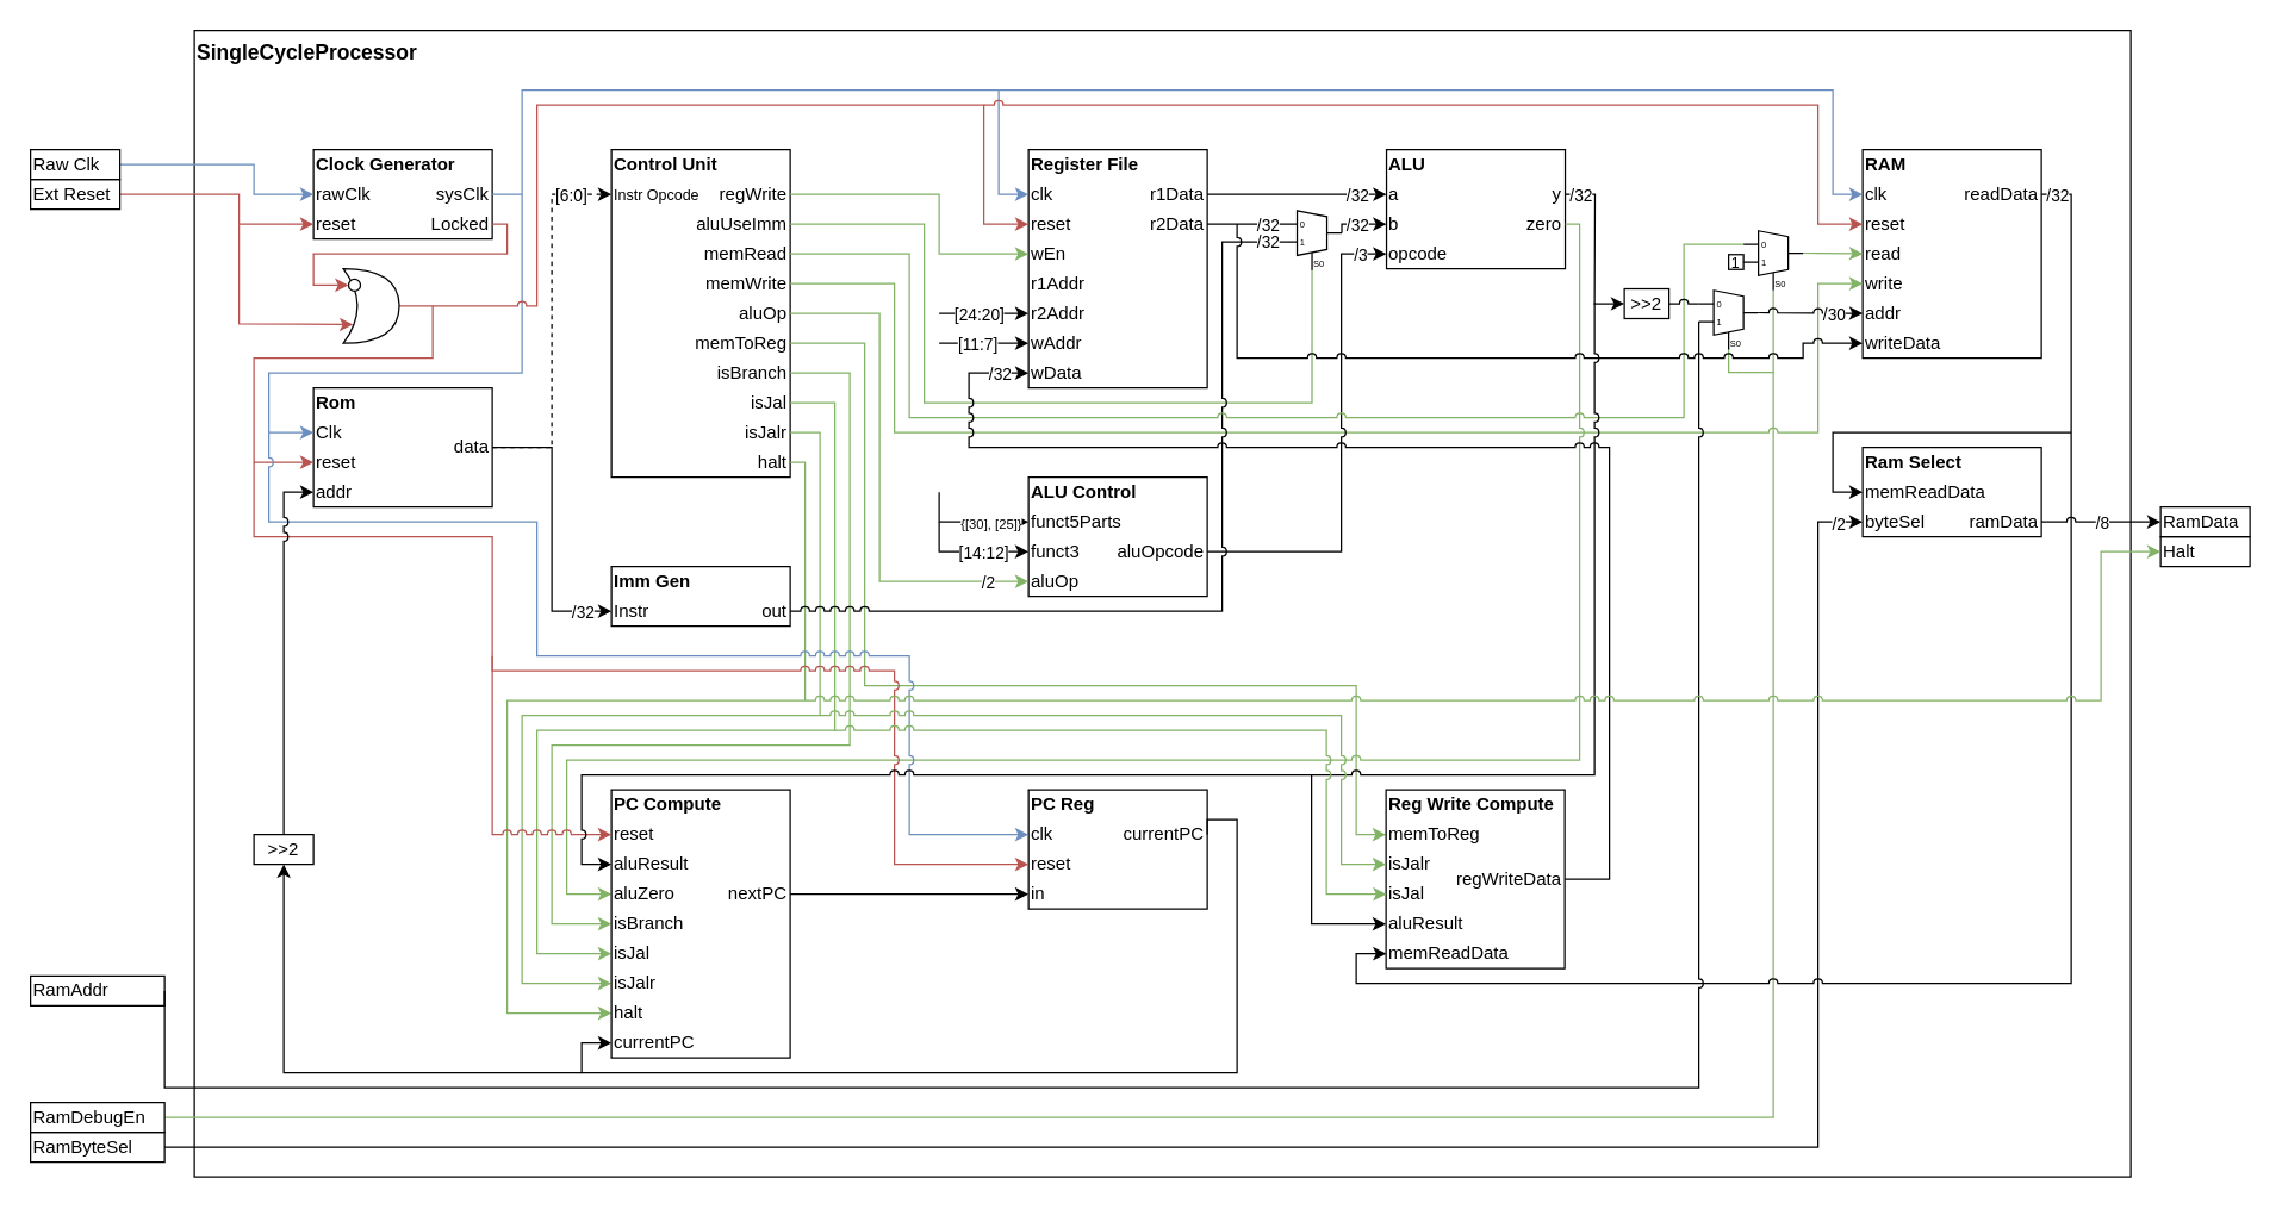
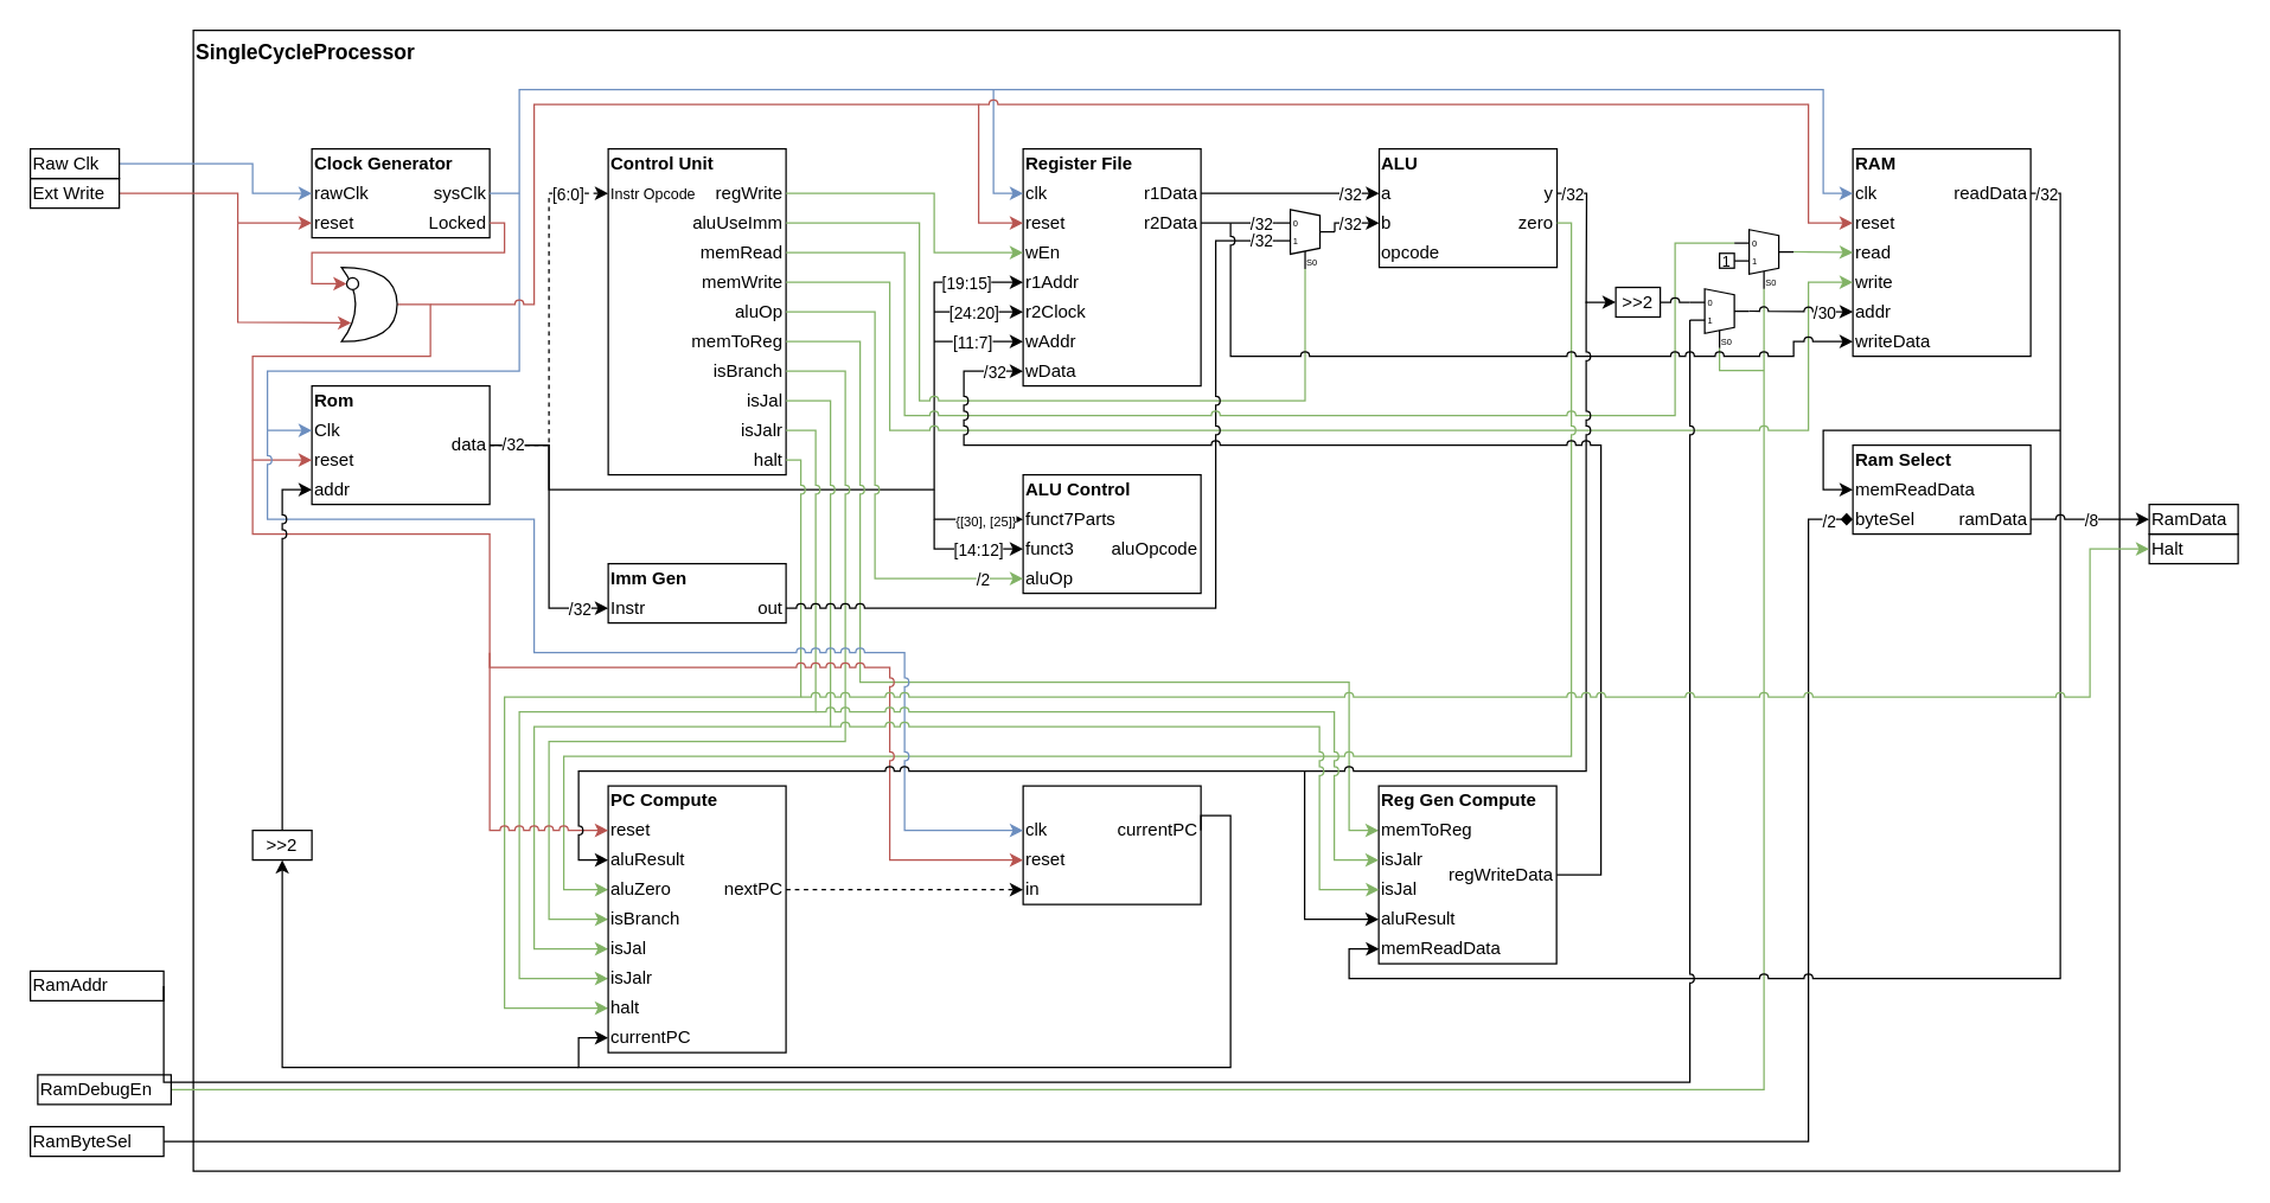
- <mxCell id="15" value="Ext Reset" style="text;html=1;align=left;verticalAlign=middle;whiteSpace=wrap;rounded=0;labelBorderColor=none;fillColor=none;strokeColor=default;" parent="1" vertex="1"><mxGeometry x="20" y="120" width="60" height="20" as="geometry" /></mxCell>
+ <mxCell id="15" value="Ext Write" style="text;html=1;align=left;verticalAlign=middle;whiteSpace=wrap;rounded=0;labelBorderColor=none;fillColor=none;strokeColor=default;" parent="1" vertex="1"><mxGeometry x="20" y="120" width="60" height="20" as="geometry" /></mxCell>
- <mxCell id="70" value="r2Addr" style="text;html=1;align=left;verticalAlign=middle;whiteSpace=wrap;rounded=0;" parent="1" vertex="1"><mxGeometry x="690" y="200" width="60" height="20" as="geometry" /></mxCell>
+ <mxCell id="70" value="r2Clock" style="text;html=1;align=left;verticalAlign=middle;whiteSpace=wrap;rounded=0;" parent="1" vertex="1"><mxGeometry x="690" y="200" width="60" height="20" as="geometry" /></mxCell>
+ <mxCell id="38" style="edgeStyle=orthogonalEdgeStyle;rounded=0;orthogonalLoop=1;jettySize=auto;html=1;exitX=1;exitY=0.5;exitDx=0;exitDy=0;entryX=0;entryY=0.5;entryDx=0;entryDy=0;jumpStyle=arc;" parent="1" source="41" target="71" edge="1"><mxGeometry relative="1" as="geometry"><Array as="points"><mxPoint x="370" y="300" /><mxPoint x="370" y="330" /><mxPoint x="630" y="330" /><mxPoint x="630" y="190" /></Array></mxGeometry></mxCell>
+ <mxCell id="39" value="[19:15]" style="edgeLabel;html=1;align=center;verticalAlign=middle;resizable=0;points=[];" parent="38" vertex="1" connectable="0"><mxGeometry x="0.912" relative="1" as="geometry"><mxPoint x="-16" as="offset" /></mxGeometry></mxCell>
+ <mxCell id="40" value="/32" style="edgeLabel;html=1;align=center;verticalAlign=middle;resizable=0;points=[];" parent="38" vertex="1" connectable="0"><mxGeometry x="-0.942" y="1" relative="1" as="geometry"><mxPoint as="offset" /></mxGeometry></mxCell>
- <mxCell id="83" value="funct5Parts" style="text;html=1;align=left;verticalAlign=middle;whiteSpace=wrap;rounded=0;" parent="1" vertex="1"><mxGeometry x="690" y="340" width="70" height="20" as="geometry" /></mxCell>
+ <mxCell id="83" value="funct7Parts" style="text;html=1;align=left;verticalAlign=middle;whiteSpace=wrap;rounded=0;" parent="1" vertex="1"><mxGeometry x="690" y="340" width="70" height="20" as="geometry" /></mxCell>
- <mxCell id="18" style="edgeStyle=orthogonalEdgeStyle;rounded=0;orthogonalLoop=1;jettySize=auto;html=1;exitX=1;exitY=0.5;exitDx=0;exitDy=0;entryX=0;entryY=0.5;entryDx=0;entryDy=0;jumpStyle=arc;" parent="1" source="20" target="185" edge="1"><mxGeometry relative="1" as="geometry"><Array as="points"><mxPoint x="1220" y="770" /><mxPoint x="1220" y="350" /></Array></mxGeometry></mxCell>
+ <mxCell id="18" style="edgeStyle=orthogonalEdgeStyle;rounded=0;orthogonalLoop=1;jettySize=auto;html=1;exitX=1;exitY=0.5;exitDx=0;exitDy=0;entryX=0;entryY=0.5;entryDx=0;entryDy=0;jumpStyle=arc;endArrow=diamond;" parent="1" source="20" target="185" edge="1"><mxGeometry relative="1" as="geometry"><Array as="points"><mxPoint x="1220" y="770" /><mxPoint x="1220" y="350" /></Array></mxGeometry></mxCell>
- <mxCell id="90" style="edgeStyle=orthogonalEdgeStyle;rounded=0;orthogonalLoop=1;jettySize=auto;html=1;exitX=1;exitY=0.5;exitDx=0;exitDy=0;entryX=0;entryY=0.5;entryDx=0;entryDy=0;jumpStyle=arc;" parent="1" source="92" target="96" edge="1"><mxGeometry relative="1" as="geometry"><Array as="points"><mxPoint x="900" y="370" /><mxPoint x="900" y="170" /></Array></mxGeometry></mxCell>
- <mxCell id="91" value="/3" style="edgeLabel;html=1;align=center;verticalAlign=middle;resizable=0;points=[];" parent="90" vertex="1" connectable="0"><mxGeometry x="0.917" y="1" relative="1" as="geometry"><mxPoint x="-5" y="1" as="offset" /></mxGeometry></mxCell>
- <mxCell id="143" value="&lt;b&gt;PC Reg&lt;/b&gt;" style="text;html=1;align=left;verticalAlign=middle;whiteSpace=wrap;rounded=0;" parent="1" vertex="1"><mxGeometry x="690.01" y="530" width="50" height="20" as="geometry" /></mxCell>
- <mxCell id="169" value="&lt;b&gt;Reg Write Compute&lt;/b&gt;" style="text;html=1;align=left;verticalAlign=middle;whiteSpace=wrap;rounded=0;" parent="1" vertex="1"><mxGeometry x="930.34" y="530" width="119.67" height="20" as="geometry" /></mxCell>
+ <mxCell id="169" value="&lt;b&gt;Reg Gen Compute&lt;/b&gt;" style="text;html=1;align=left;verticalAlign=middle;whiteSpace=wrap;rounded=0;" parent="1" vertex="1"><mxGeometry x="930.34" y="530" width="119.67" height="20" as="geometry" /></mxCell>
- <mxCell id="163" style="edgeStyle=orthogonalEdgeStyle;rounded=0;orthogonalLoop=1;jettySize=auto;html=1;exitX=1;exitY=0.5;exitDx=0;exitDy=0;entryX=0;entryY=0.5;entryDx=0;entryDy=0;jumpStyle=arc;" parent="1" source="164" target="146" edge="1"><mxGeometry relative="1" as="geometry" /></mxCell>
+ <mxCell id="163" style="edgeStyle=orthogonalEdgeStyle;rounded=0;orthogonalLoop=1;jettySize=auto;html=1;exitX=1;exitY=0.5;exitDx=0;exitDy=0;entryX=0;entryY=0.5;entryDx=0;entryDy=0;jumpStyle=arc;dashed=1;" parent="1" source="164" target="146" edge="1"><mxGeometry relative="1" as="geometry" /></mxCell>
- <mxCell id="17" value="RamDebugEn" style="text;html=1;align=left;verticalAlign=middle;whiteSpace=wrap;rounded=0;labelBorderColor=none;fillColor=none;strokeColor=default;" parent="1" vertex="1"><mxGeometry x="20" y="740" width="90" height="20" as="geometry" /></mxCell>
+ <mxCell id="17" value="RamDebugEn" style="text;html=1;align=left;verticalAlign=middle;whiteSpace=wrap;rounded=0;labelBorderColor=none;fillColor=none;strokeColor=default;" parent="1" vertex="1"><mxGeometry x="25" y="725" width="90" height="20" as="geometry" /></mxCell>
